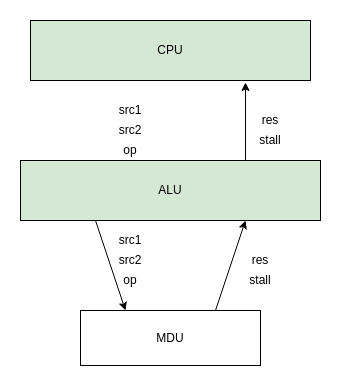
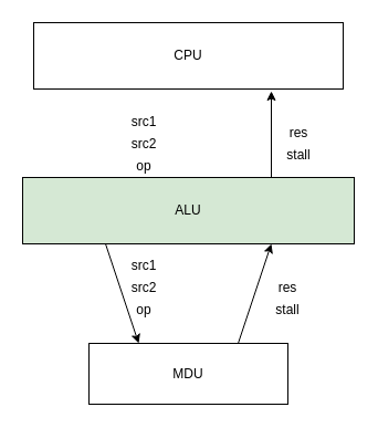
- <mxCell id="4" value="CPU" style="rounded=0;whiteSpace=wrap;html=1;fillColor=#d5e8d4;" vertex="1" parent="1"><mxGeometry x="30" y="20" width="280" height="60" as="geometry" /></mxCell>
+ <mxCell id="4" value="CPU" style="rounded=0;whiteSpace=wrap;html=1;" vertex="1" parent="1"><mxGeometry x="30" y="20" width="280" height="60" as="geometry" /></mxCell>
